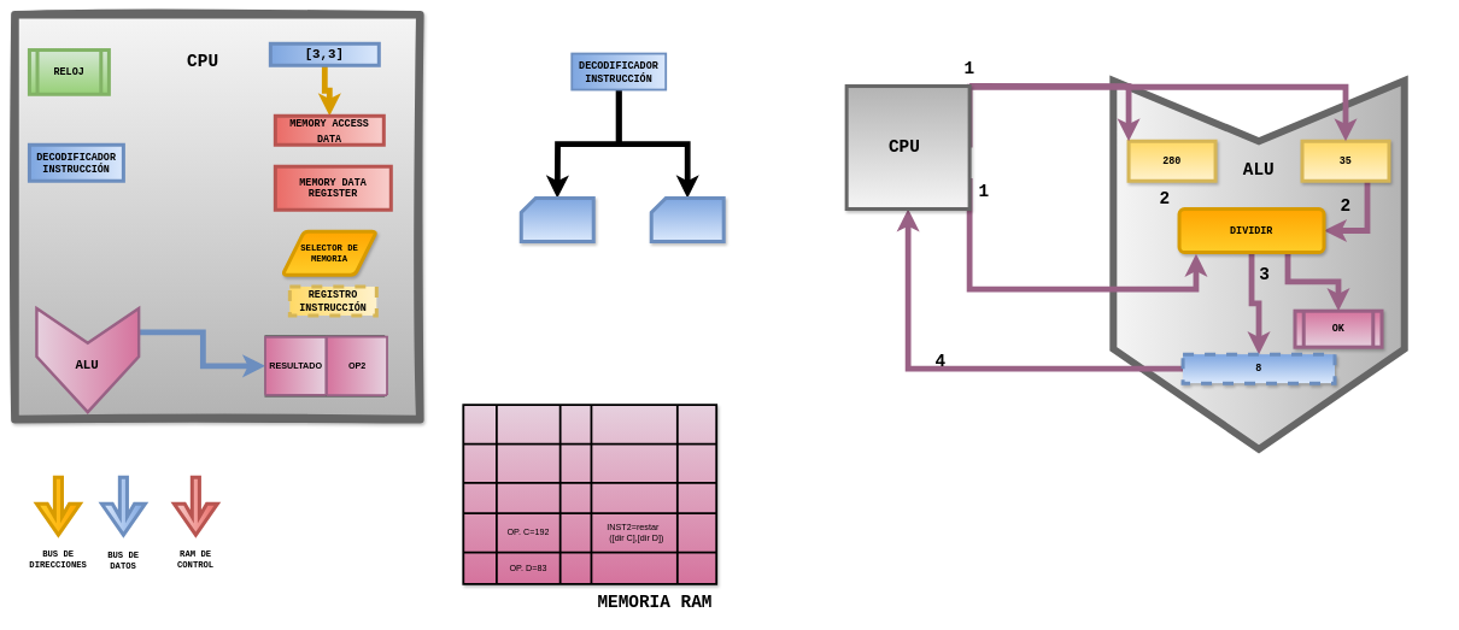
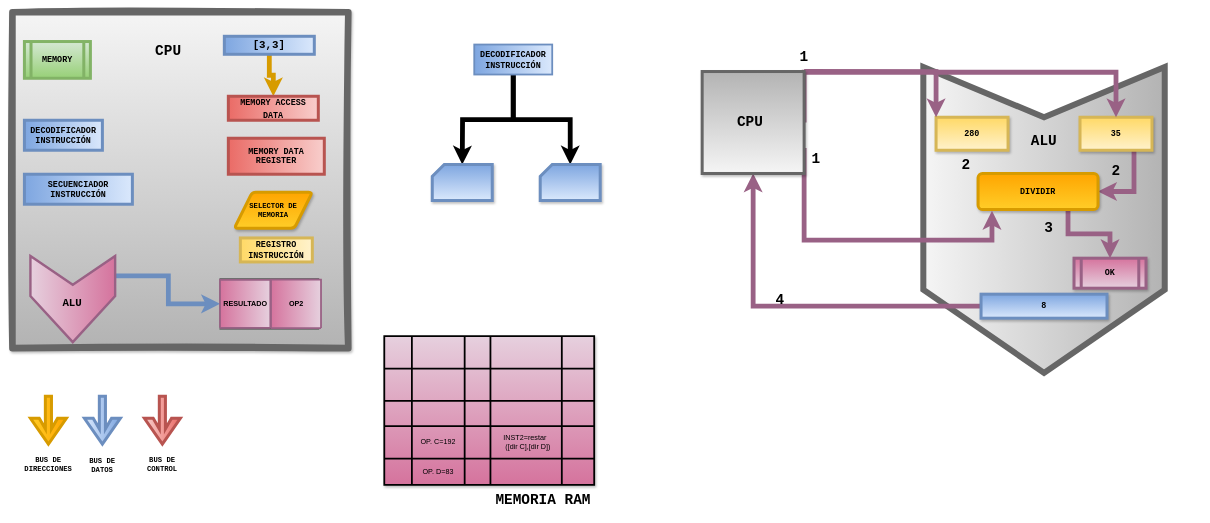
- <mxCell id="41" value="&lt;h3&gt;&lt;font face=&quot;Courier New&quot;&gt;RELOJ&lt;/font&gt;&lt;/h3&gt;" style="shape=process;whiteSpace=wrap;html=1;backgroundOutline=1;rounded=0;shadow=0;sketch=0;strokeWidth=5;fillColor=#d5e8d4;strokeColor=#82b366;gradientColor=#97d077;" parent="1" vertex="1"><mxGeometry x="40" y="68.75" width="110" height="61.25" as="geometry" /></mxCell>
+ <mxCell id="41" value="&lt;h3&gt;&lt;font face=&quot;Courier New&quot;&gt;MEMORY&lt;/font&gt;&lt;/h3&gt;" style="shape=process;whiteSpace=wrap;html=1;backgroundOutline=1;rounded=0;shadow=0;sketch=0;strokeWidth=5;fillColor=#d5e8d4;strokeColor=#82b366;gradientColor=#97d077;" parent="1" vertex="1"><mxGeometry x="40" y="68.75" width="110" height="61.25" as="geometry" /></mxCell>
+ <mxCell id="40" value="&lt;h3&gt;&lt;font face=&quot;Courier New&quot;&gt;SECUENCIADOR INSTRUCCIÓN&lt;/font&gt;&lt;/h3&gt;" style="rounded=0;whiteSpace=wrap;html=1;shadow=0;sketch=0;fillColor=#dae8fc;strokeColor=#6c8ebf;strokeWidth=5;gradientDirection=west;gradientColor=#7ea6e0;" parent="1" vertex="1"><mxGeometry x="40" y="290" width="180" height="50" as="geometry" /></mxCell>
- <mxCell id="51" style="edgeStyle=orthogonalEdgeStyle;rounded=0;orthogonalLoop=1;jettySize=auto;html=1;exitX=0.5;exitY=1;exitDx=0;exitDy=0;entryX=0.5;entryY=0;entryDx=0;entryDy=0;strokeWidth=8;fontFamily=Courier New;fontSize=24;fillColor=#e6d0de;gradientColor=#d5739d;strokeColor=#996185;" parent="1" source="53" target="55" edge="1"><mxGeometry relative="1" as="geometry" /></mxCell>
- <mxCell id="42" value="&lt;h3&gt;&lt;font face=&quot;Courier New&quot;&gt;REGISTRO INSTRUCCIÓN&lt;/font&gt;&lt;/h3&gt;" style="rounded=0;whiteSpace=wrap;html=1;shadow=0;sketch=0;strokeWidth=5;fillColor=#fff2cc;strokeColor=#d6b656;gradientDirection=west;gradientColor=#ffd966;dashed=1;" parent="1" vertex="1"><mxGeometry x="400" y="396.25" width="120" height="40" as="geometry" /></mxCell>
+ <mxCell id="42" value="&lt;h3&gt;&lt;font face=&quot;Courier New&quot;&gt;REGISTRO INSTRUCCIÓN&lt;/font&gt;&lt;/h3&gt;" style="rounded=0;whiteSpace=wrap;html=1;shadow=0;sketch=0;strokeWidth=5;fillColor=#fff2cc;strokeColor=#d6b656;gradientDirection=west;gradientColor=#ffd966;" parent="1" vertex="1"><mxGeometry x="400" y="396.25" width="120" height="40" as="geometry" /></mxCell>
- <mxCell id="55" value="&lt;h3&gt;8&lt;/h3&gt;" style="rounded=0;whiteSpace=wrap;html=1;shadow=1;labelBackgroundColor=none;sketch=0;strokeColor=#6c8ebf;strokeWidth=5;fontFamily=Courier New;fillColor=#dae8fc;gradientColor=#7ea6e0;gradientDirection=north;dashed=1;" parent="1" vertex="1"><mxGeometry x="1635" y="490" width="210" height="40" as="geometry" /></mxCell>
+ <mxCell id="55" value="&lt;h3&gt;8&lt;/h3&gt;" style="rounded=0;whiteSpace=wrap;html=1;shadow=1;labelBackgroundColor=none;sketch=0;strokeColor=#6c8ebf;strokeWidth=5;fontFamily=Courier New;fillColor=#dae8fc;gradientColor=#7ea6e0;gradientDirection=north;" parent="1" vertex="1"><mxGeometry x="1635" y="490" width="210" height="40" as="geometry" /></mxCell>
- <mxCell id="65" value="&lt;b&gt;RAM DE CONTROL&lt;/b&gt;" style="text;strokeColor=none;align=center;fillColor=none;html=1;verticalAlign=middle;whiteSpace=wrap;rounded=0;fontFamily=Courier New;" parent="59" vertex="1"><mxGeometry x="190" y="98.75" width="60" height="30" as="geometry" /></mxCell>
+ <mxCell id="65" value="&lt;b&gt;BUS DE CONTROL&lt;/b&gt;" style="text;strokeColor=none;align=center;fillColor=none;html=1;verticalAlign=middle;whiteSpace=wrap;rounded=0;fontFamily=Courier New;" parent="59" vertex="1"><mxGeometry x="190" y="98.75" width="60" height="30" as="geometry" /></mxCell>
